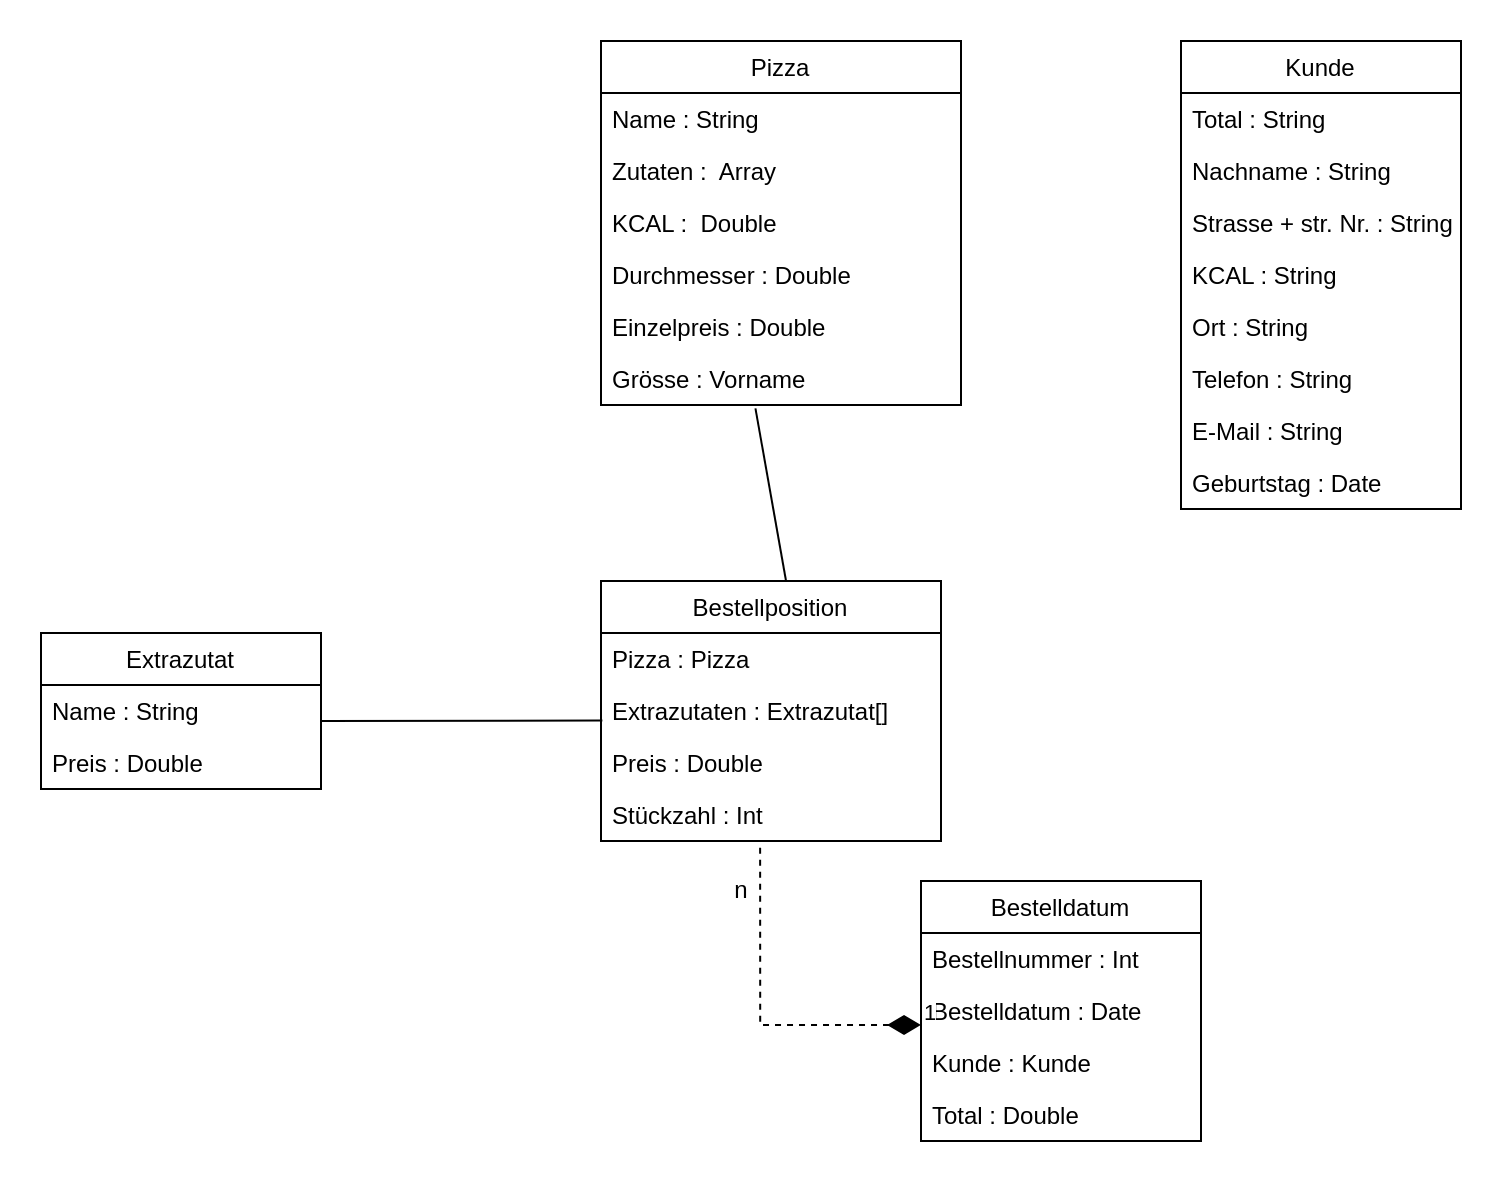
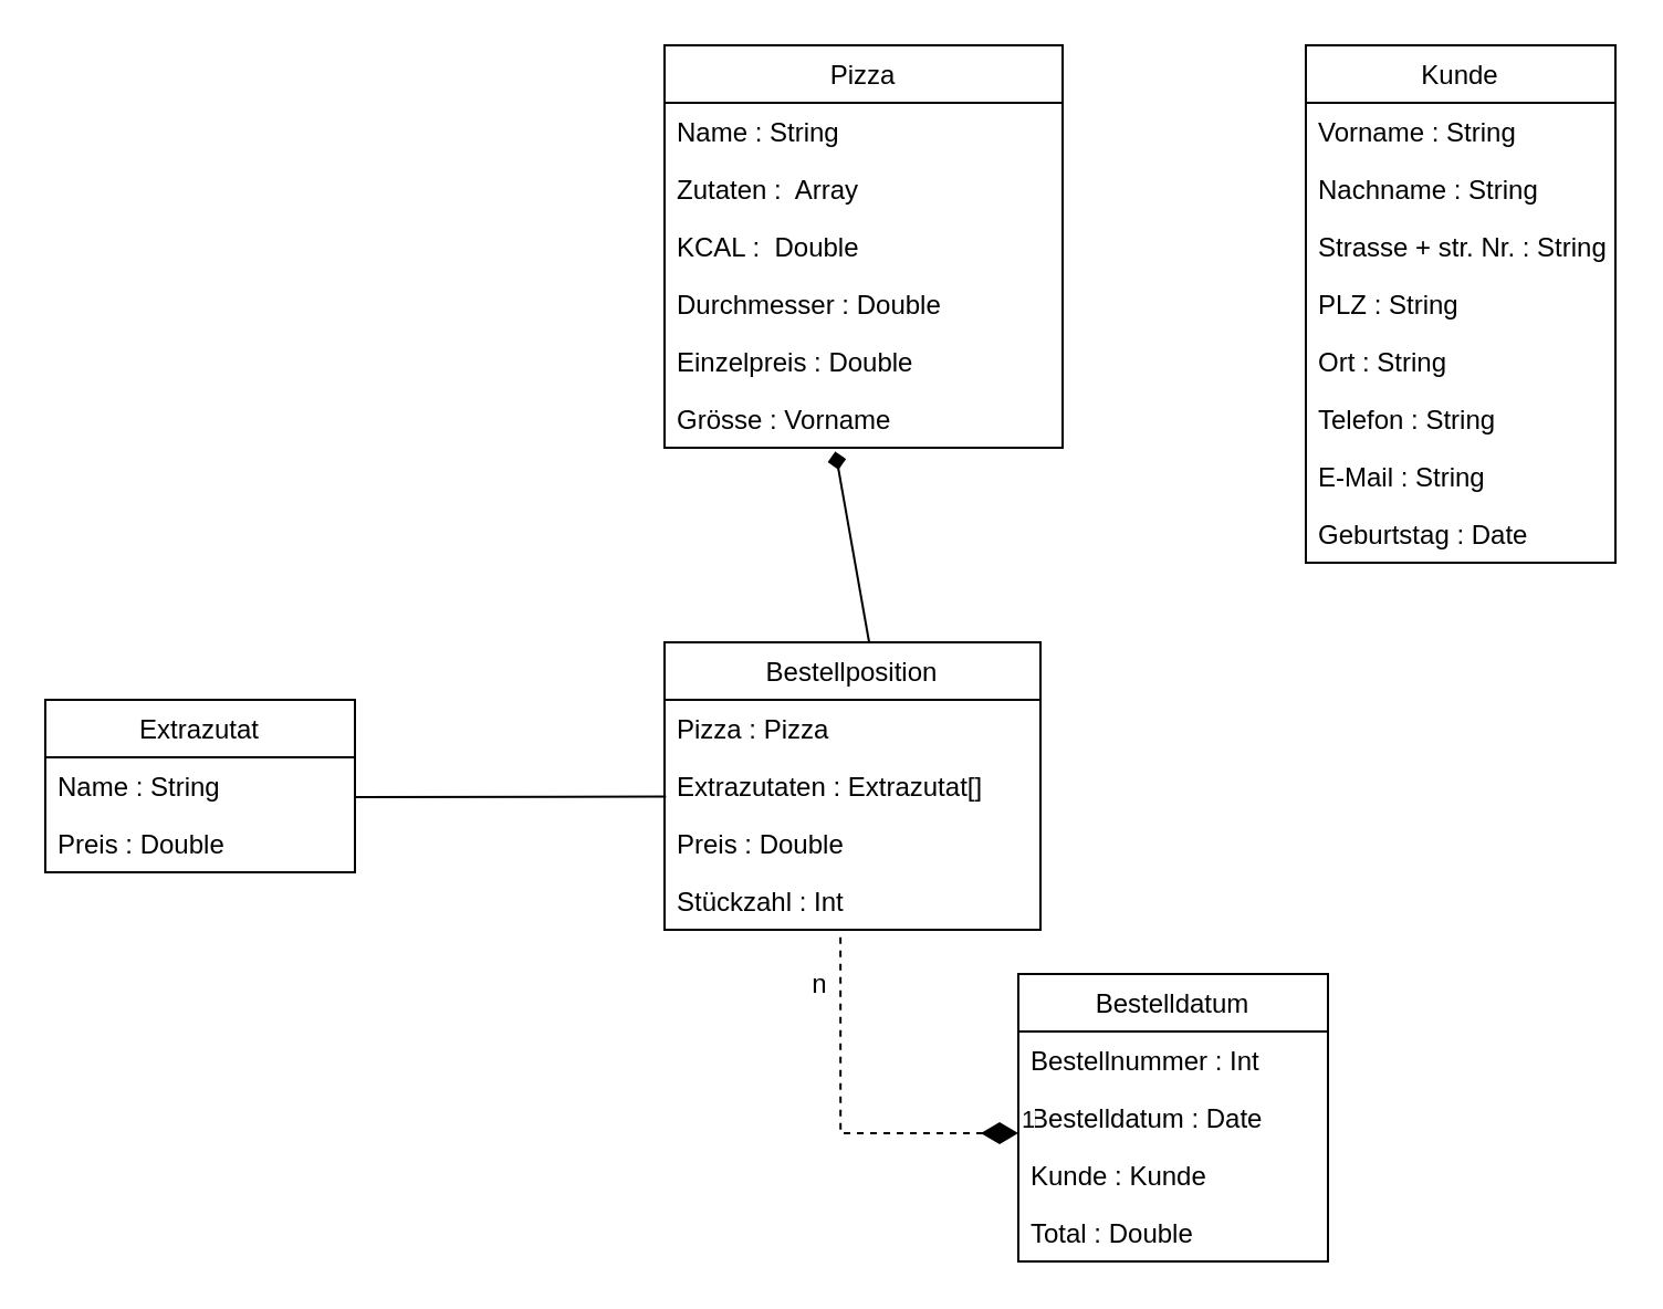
- <mxCell id="10" value="Total : String&#10;" style="text;strokeColor=none;fillColor=none;align=left;verticalAlign=top;spacingLeft=4;spacingRight=4;overflow=hidden;rotatable=0;points=[[0,0.5],[1,0.5]];portConstraint=eastwest;" vertex="1" parent="9"><mxGeometry y="26" width="140" height="26" as="geometry" /></mxCell>
+ <mxCell id="10" value="Vorname : String&#10;" style="text;strokeColor=none;fillColor=none;align=left;verticalAlign=top;spacingLeft=4;spacingRight=4;overflow=hidden;rotatable=0;points=[[0,0.5],[1,0.5]];portConstraint=eastwest;" vertex="1" parent="9"><mxGeometry y="26" width="140" height="26" as="geometry" /></mxCell>
- <mxCell id="13" value="KCAL : String" style="text;strokeColor=none;fillColor=none;align=left;verticalAlign=top;spacingLeft=4;spacingRight=4;overflow=hidden;rotatable=0;points=[[0,0.5],[1,0.5]];portConstraint=eastwest;" vertex="1" parent="9"><mxGeometry y="104" width="140" height="26" as="geometry" /></mxCell>
+ <mxCell id="13" value="PLZ : String" style="text;strokeColor=none;fillColor=none;align=left;verticalAlign=top;spacingLeft=4;spacingRight=4;overflow=hidden;rotatable=0;points=[[0,0.5],[1,0.5]];portConstraint=eastwest;" vertex="1" parent="9"><mxGeometry y="104" width="140" height="26" as="geometry" /></mxCell>
- <mxCell id="28" value="" style="endArrow=none;html=1;rounded=0;entryX=0.429;entryY=1.064;entryDx=0;entryDy=0;entryPerimeter=0;exitX=0.544;exitY=-0.002;exitDx=0;exitDy=0;exitPerimeter=0;" edge="1" parent="1" source="23" target="8"><mxGeometry width="50" height="50" relative="1" as="geometry"><mxPoint x="540" y="420" as="sourcePoint" /><mxPoint x="376.14" y="229.768" as="targetPoint" /></mxGeometry></mxCell>
+ <mxCell id="28" value="" style="endArrow=diamond;html=1;rounded=0;entryX=0.429;entryY=1.064;entryDx=0;entryDy=0;entryPerimeter=0;exitX=0.544;exitY=-0.002;exitDx=0;exitDy=0;exitPerimeter=0;" edge="1" parent="1" source="23" target="8"><mxGeometry width="50" height="50" relative="1" as="geometry"><mxPoint x="540" y="420" as="sourcePoint" /><mxPoint x="376.14" y="229.768" as="targetPoint" /></mxGeometry></mxCell>
